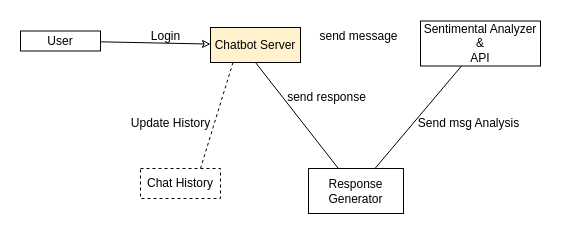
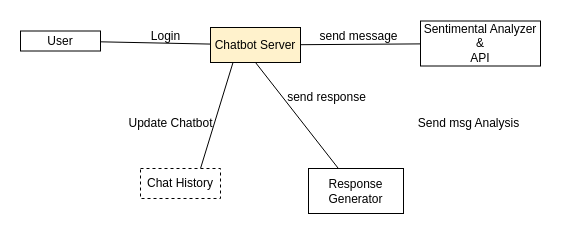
- <mxCell id="2" value="" style="edgeStyle=none;html=1;endArrow=classic;endFill=0;" edge="1" parent="1" source="3" target="6"><mxGeometry relative="1" as="geometry" /></mxCell>
+ <mxCell id="2" value="" style="edgeStyle=none;html=1;endArrow=none;endFill=0;" edge="1" parent="1" source="3" target="6"><mxGeometry relative="1" as="geometry" /></mxCell>
+ <mxCell id="4" value="" style="edgeStyle=none;html=1;rounded=1;strokeColor=default;align=center;verticalAlign=middle;fontFamily=Helvetica;fontSize=11;fontColor=default;labelBackgroundColor=default;endArrow=none;endFill=0;" edge="1" parent="1" source="6" target="9"><mxGeometry relative="1" as="geometry" /></mxCell>
- <mxCell id="5" style="edgeStyle=none;html=1;exitX=0.25;exitY=1;exitDx=0;exitDy=0;entryX=0.75;entryY=0;entryDx=0;entryDy=0;rounded=1;strokeColor=default;align=center;verticalAlign=middle;fontFamily=Helvetica;fontSize=11;fontColor=default;labelBackgroundColor=default;endArrow=none;endFill=0;dashed=1;" edge="1" parent="1" source="6" target="15"><mxGeometry relative="1" as="geometry" /></mxCell>
+ <mxCell id="5" style="edgeStyle=none;html=1;exitX=0.25;exitY=1;exitDx=0;exitDy=0;entryX=0.75;entryY=0;entryDx=0;entryDy=0;rounded=1;strokeColor=default;align=center;verticalAlign=middle;fontFamily=Helvetica;fontSize=11;fontColor=default;labelBackgroundColor=default;endArrow=none;endFill=0;" edge="1" parent="1" source="6" target="15"><mxGeometry relative="1" as="geometry" /></mxCell>
- <mxCell id="8" value="" style="edgeStyle=none;html=1;rounded=1;strokeColor=default;align=center;verticalAlign=middle;fontFamily=Helvetica;fontSize=11;fontColor=default;labelBackgroundColor=default;endArrow=none;endFill=0;" edge="1" parent="1" source="9" target="11"><mxGeometry relative="1" as="geometry" /></mxCell>
- <mxCell id="16" value="Update History" style="text;html=1;align=center;verticalAlign=middle;resizable=0;points=[];autosize=1;strokeColor=none;fillColor=none;" vertex="1" parent="1"><mxGeometry x="120" y="108" width="100" height="30" as="geometry" /></mxCell>
+ <mxCell id="16" value="Update Chatbot" style="text;html=1;align=center;verticalAlign=middle;resizable=0;points=[];autosize=1;strokeColor=none;fillColor=none;" vertex="1" parent="1"><mxGeometry x="120" y="108" width="100" height="30" as="geometry" /></mxCell>
